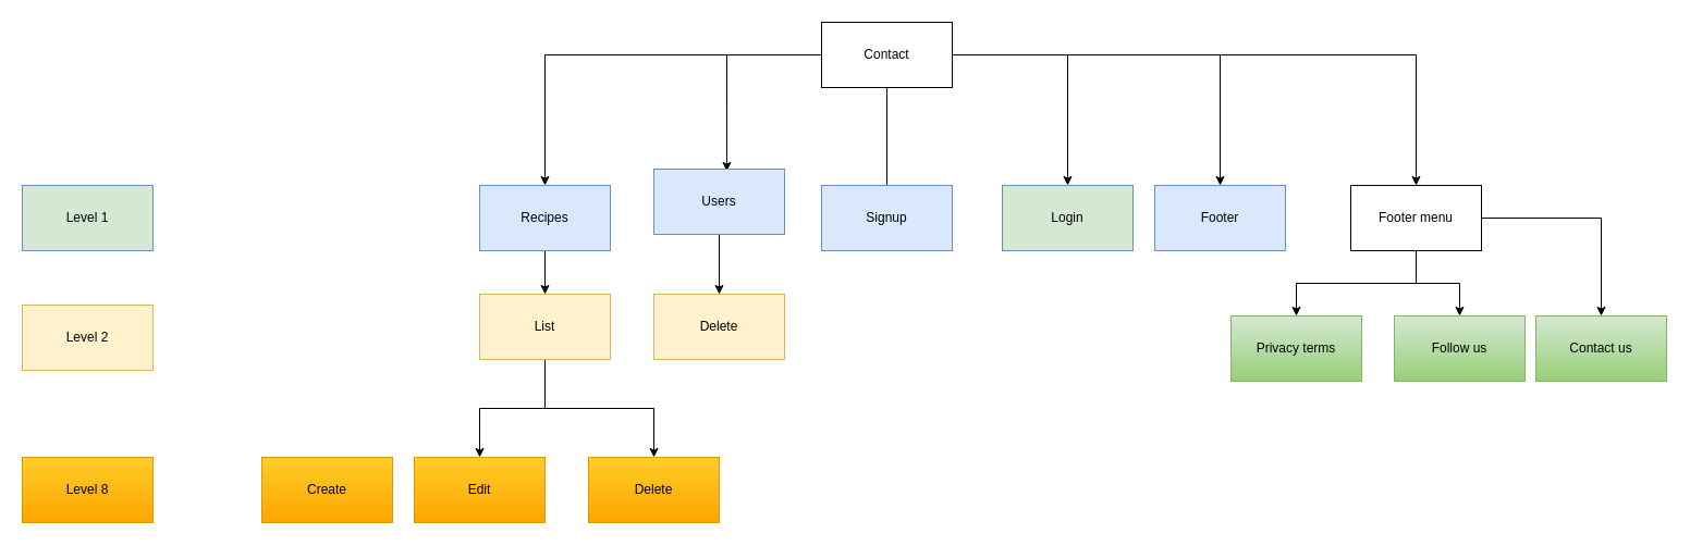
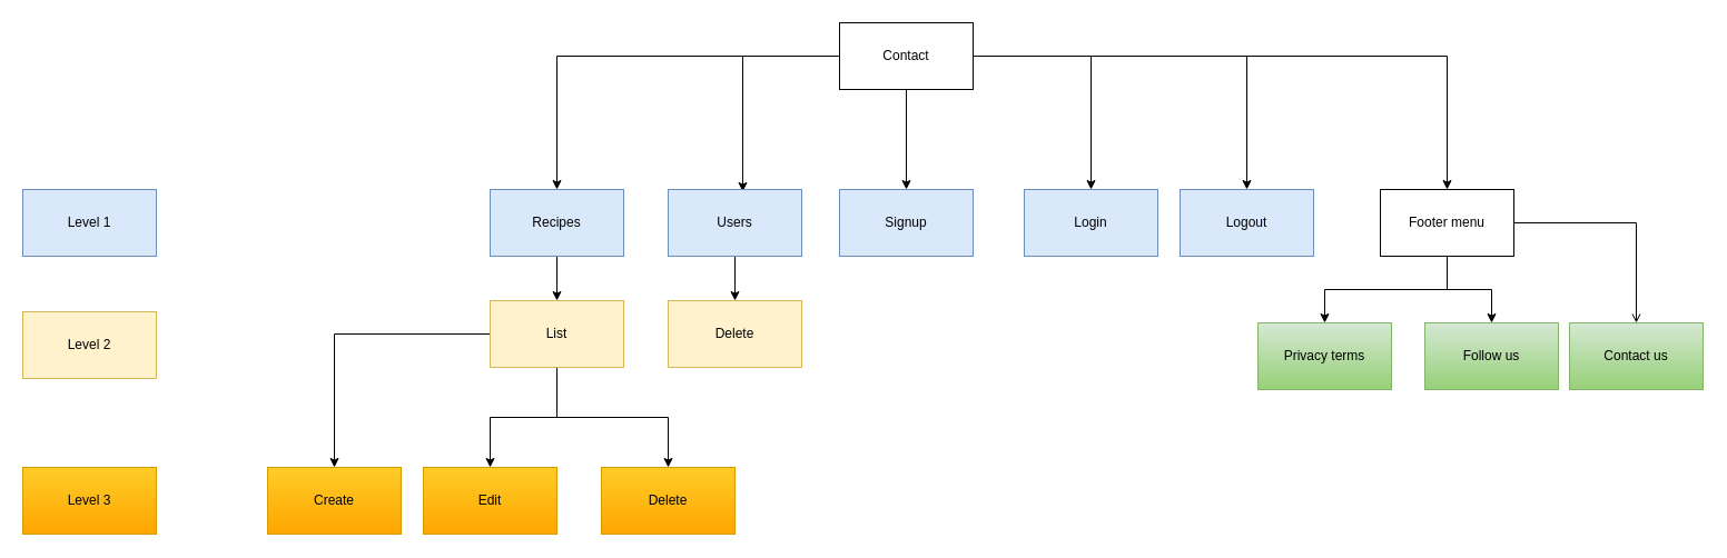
- <mxCell id="4" style="edgeStyle=orthogonalEdgeStyle;rounded=0;orthogonalLoop=1;jettySize=auto;html=1;endArrow=none;" edge="1" parent="1" source="8" target="13"><mxGeometry relative="1" as="geometry" /></mxCell>
+ <mxCell id="4" style="edgeStyle=orthogonalEdgeStyle;rounded=0;orthogonalLoop=1;jettySize=auto;html=1;" edge="1" parent="1" source="8" target="13"><mxGeometry relative="1" as="geometry" /></mxCell>
- <mxCell id="12" value="Users" style="rounded=0;whiteSpace=wrap;html=1;fillColor=#dae8fc;strokeColor=#6c8ebf;" vertex="1" parent="1"><mxGeometry x="600" y="155" width="120" height="60" as="geometry" /></mxCell>
+ <mxCell id="12" value="Users" style="rounded=0;whiteSpace=wrap;html=1;fillColor=#dae8fc;strokeColor=#6c8ebf;" vertex="1" parent="1"><mxGeometry x="600" y="170" width="120" height="60" as="geometry" /></mxCell>
- <mxCell id="24" value="Level 1" style="rounded=0;whiteSpace=wrap;html=1;fillColor=#d5e8d4;strokeColor=#6c8ebf;" vertex="1" parent="1"><mxGeometry x="20" y="170" width="120" height="60" as="geometry" /></mxCell>
+ <mxCell id="24" value="Level 1" style="rounded=0;whiteSpace=wrap;html=1;fillColor=#dae8fc;strokeColor=#6c8ebf;" vertex="1" parent="1"><mxGeometry x="20" y="170" width="120" height="60" as="geometry" /></mxCell>
- <mxCell id="15" value="Login" style="rounded=0;whiteSpace=wrap;html=1;fillColor=#d5e8d4;strokeColor=#6c8ebf;" vertex="1" parent="1"><mxGeometry x="920" y="170" width="120" height="60" as="geometry" /></mxCell>
+ <mxCell id="15" value="Login" style="rounded=0;whiteSpace=wrap;html=1;fillColor=#dae8fc;strokeColor=#6c8ebf;" vertex="1" parent="1"><mxGeometry x="920" y="170" width="120" height="60" as="geometry" /></mxCell>
- <mxCell id="14" value="Footer" style="rounded=0;whiteSpace=wrap;html=1;fillColor=#dae8fc;strokeColor=#6c8ebf;" vertex="1" parent="1"><mxGeometry x="1060" y="170" width="120" height="60" as="geometry" /></mxCell>
+ <mxCell id="14" value="Logout" style="rounded=0;whiteSpace=wrap;html=1;fillColor=#dae8fc;strokeColor=#6c8ebf;" vertex="1" parent="1"><mxGeometry x="1060" y="170" width="120" height="60" as="geometry" /></mxCell>
- <mxCell id="29" style="edgeStyle=orthogonalEdgeStyle;rounded=0;orthogonalLoop=1;jettySize=auto;html=1;" edge="1" parent="1" source="30" target="33"><mxGeometry relative="1" as="geometry" /></mxCell>
+ <mxCell id="29" style="edgeStyle=orthogonalEdgeStyle;rounded=0;orthogonalLoop=1;jettySize=auto;html=1;endArrow=open;" edge="1" parent="1" source="30" target="33"><mxGeometry relative="1" as="geometry" /></mxCell>
+ <mxCell id="16" style="edgeStyle=orthogonalEdgeStyle;rounded=0;orthogonalLoop=1;jettySize=auto;html=1;entryX=0.5;entryY=0;entryDx=0;entryDy=0;" edge="1" parent="1" source="19" target="20"><mxGeometry relative="1" as="geometry" /></mxCell>
- <mxCell id="26" value="Level 8" style="rounded=0;whiteSpace=wrap;html=1;fillColor=#ffcd28;strokeColor=#d79b00;gradientColor=#ffa500;" vertex="1" parent="1"><mxGeometry x="20" y="420" width="120" height="60" as="geometry" /></mxCell>
+ <mxCell id="26" value="Level 3" style="rounded=0;whiteSpace=wrap;html=1;fillColor=#ffcd28;strokeColor=#d79b00;gradientColor=#ffa500;" vertex="1" parent="1"><mxGeometry x="20" y="420" width="120" height="60" as="geometry" /></mxCell>
